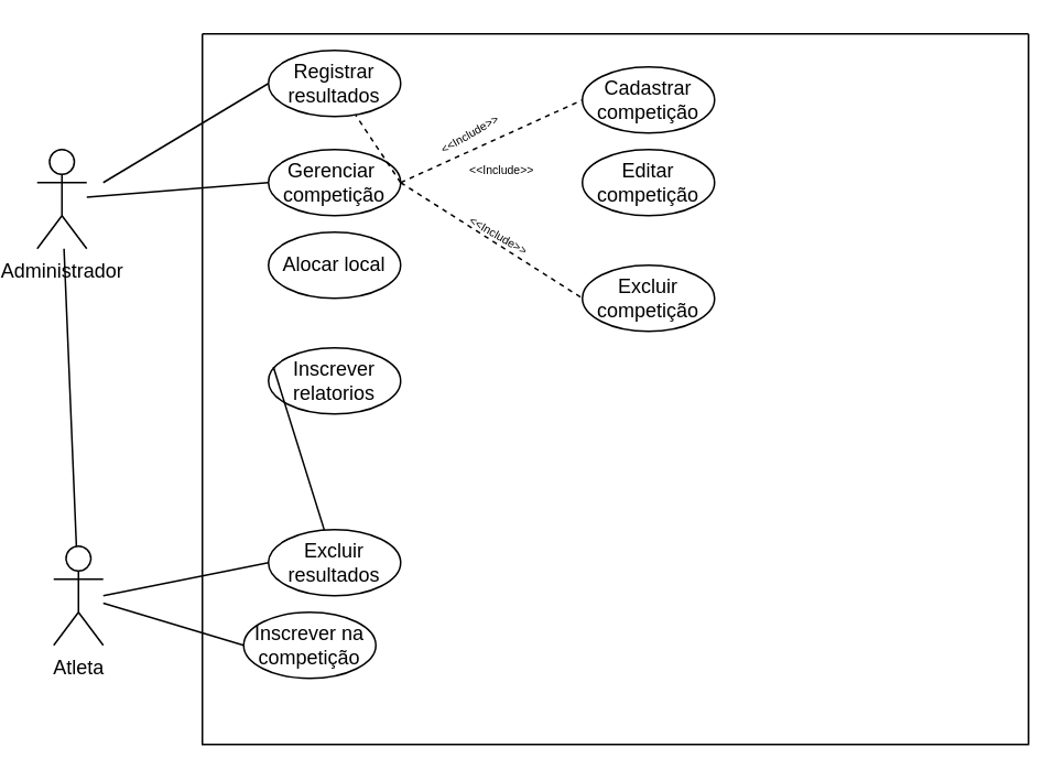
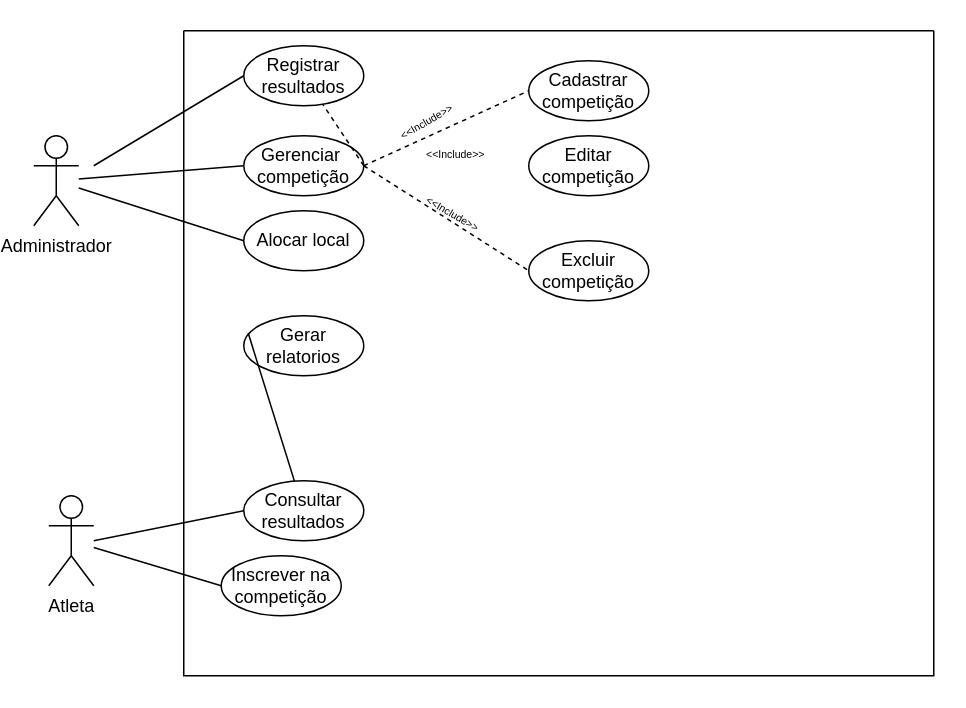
- <mxCell id="8" value="Inscrever relatorios" style="ellipse;whiteSpace=wrap;html=1;" vertex="1" parent="4"><mxGeometry x="40" y="190" width="80" height="40" as="geometry" /></mxCell>
+ <mxCell id="8" value="Gerar relatorios" style="ellipse;whiteSpace=wrap;html=1;" vertex="1" parent="4"><mxGeometry x="40" y="190" width="80" height="40" as="geometry" /></mxCell>
- <mxCell id="22" value="" style="endArrow=none;html=1;rounded=0;" edge="1" parent="1" source="3" target="2"><mxGeometry width="50" height="50" relative="1" as="geometry"><mxPoint x="60" y="191" as="sourcePoint" /><mxPoint x="160" y="200" as="targetPoint" /></mxGeometry></mxCell>
+ <mxCell id="22" value="" style="endArrow=none;html=1;rounded=0;entryX=0;entryY=0.5;entryDx=0;entryDy=0;" edge="1" parent="1" source="3" target="5"><mxGeometry width="50" height="50" relative="1" as="geometry"><mxPoint x="60" y="191" as="sourcePoint" /><mxPoint x="160" y="200" as="targetPoint" /></mxGeometry></mxCell>
- <mxCell id="10" value="Excluir resultados" style="ellipse;whiteSpace=wrap;html=1;" vertex="1" parent="4"><mxGeometry x="40" y="300" width="80" height="40" as="geometry" /></mxCell>
+ <mxCell id="10" value="Consultar resultados" style="ellipse;whiteSpace=wrap;html=1;" vertex="1" parent="4"><mxGeometry x="40" y="300" width="80" height="40" as="geometry" /></mxCell>
